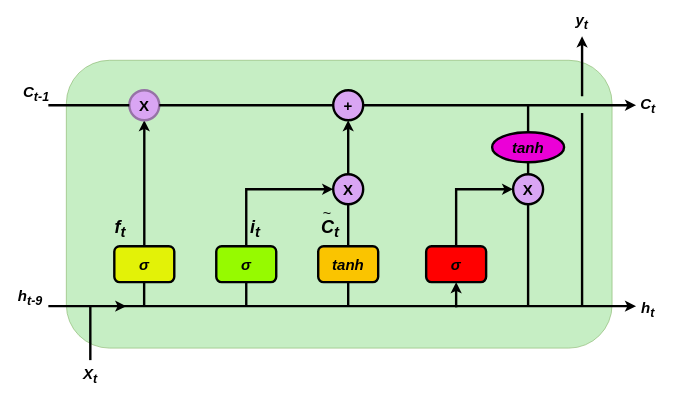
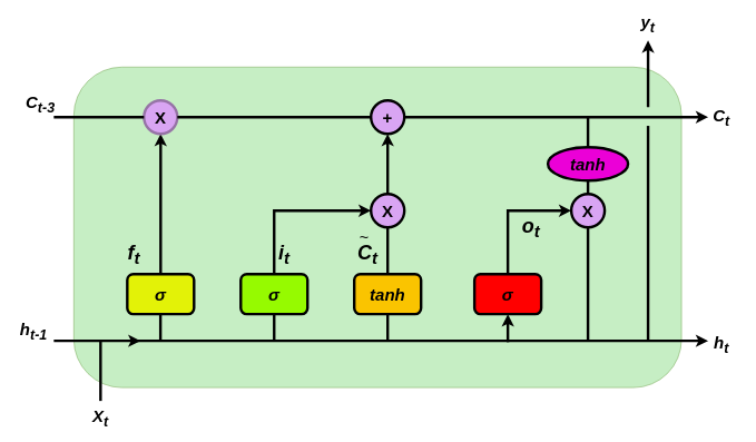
- <mxCell id="33" value="&lt;font style=&quot;font-size: 25px;&quot;&gt;&lt;b&gt;&lt;i&gt;C&lt;sub&gt;t-1&lt;/sub&gt;&lt;/i&gt;&lt;/b&gt;&lt;/font&gt;" style="text;html=1;strokeColor=none;fillColor=none;align=center;verticalAlign=middle;whiteSpace=wrap;rounded=0;" parent="1" vertex="1"><mxGeometry x="30" y="140" width="60" height="30" as="geometry" /></mxCell>
+ <mxCell id="33" value="&lt;font style=&quot;font-size: 25px;&quot;&gt;&lt;b&gt;&lt;i&gt;C&lt;sub&gt;t-3&lt;/sub&gt;&lt;/i&gt;&lt;/b&gt;&lt;/font&gt;" style="text;html=1;strokeColor=none;fillColor=none;align=center;verticalAlign=middle;whiteSpace=wrap;rounded=0;" parent="1" vertex="1"><mxGeometry x="30" y="140" width="60" height="30" as="geometry" /></mxCell>
+ <mxCell id="43" value="&lt;font style=&quot;&quot;&gt;&lt;b style=&quot;&quot;&gt;&lt;sub style=&quot;font-size: 30px;&quot;&gt;&lt;span style=&quot;&quot;&gt;&lt;i&gt;o&lt;sub&gt;t&lt;/sub&gt;&lt;/i&gt;&lt;/span&gt;&lt;/sub&gt;&lt;/b&gt;&lt;/font&gt;" style="text;html=1;strokeColor=none;fillColor=none;align=center;verticalAlign=middle;whiteSpace=wrap;rounded=0;" parent="1" vertex="1"><mxGeometry x="750" y="320" width="90" height="40" as="geometry" /></mxCell>
- <mxCell id="34" value="&lt;font style=&quot;font-size: 25px;&quot;&gt;&lt;b&gt;&lt;i&gt;h&lt;sub&gt;t-9&lt;/sub&gt;&lt;/i&gt;&lt;/b&gt;&lt;/font&gt;" style="text;html=1;strokeColor=none;fillColor=none;align=center;verticalAlign=middle;whiteSpace=wrap;rounded=0;" parent="1" vertex="1"><mxGeometry x="20" y="480" width="60" height="30" as="geometry" /></mxCell>
+ <mxCell id="34" value="&lt;font style=&quot;font-size: 25px;&quot;&gt;&lt;b&gt;&lt;i&gt;h&lt;sub&gt;t-1&lt;/sub&gt;&lt;/i&gt;&lt;/b&gt;&lt;/font&gt;" style="text;html=1;strokeColor=none;fillColor=none;align=center;verticalAlign=middle;whiteSpace=wrap;rounded=0;" parent="1" vertex="1"><mxGeometry x="20" y="480" width="60" height="30" as="geometry" /></mxCell>
